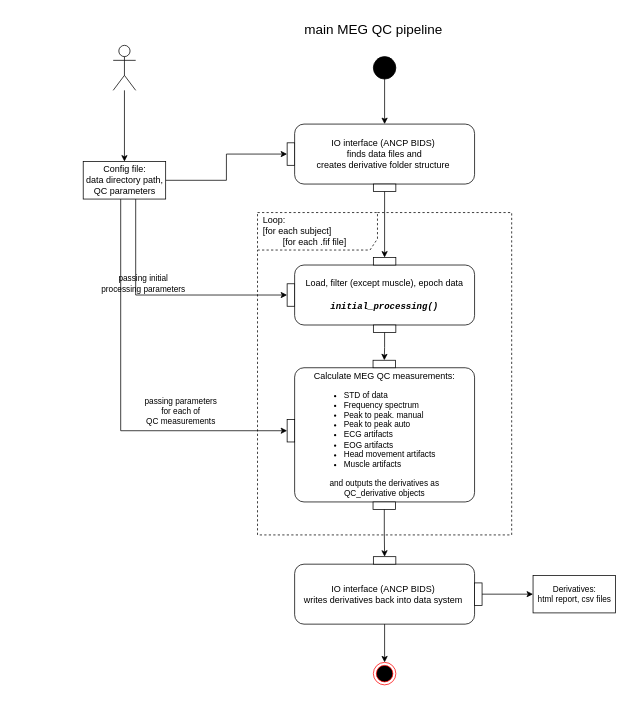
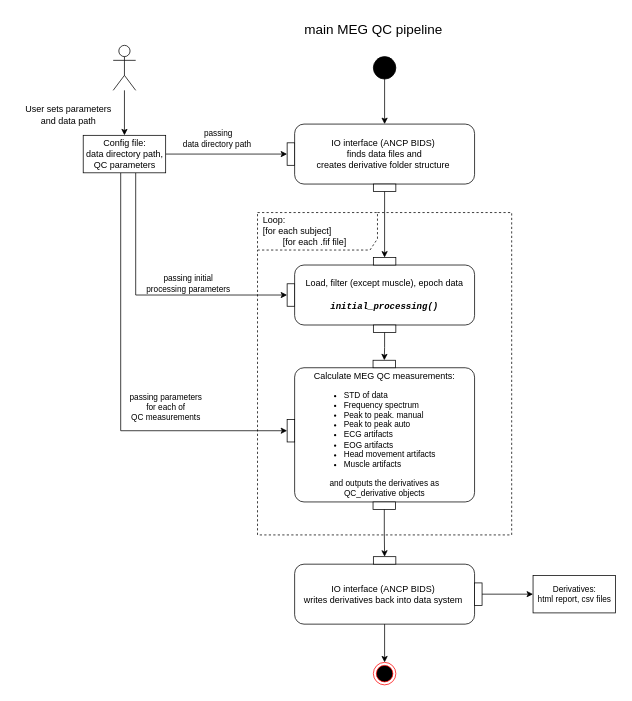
+ <mxCell id="9" value="User sets parameters &lt;br&gt;and data path" style="text;html=1;align=center;verticalAlign=middle;resizable=0;points=[];autosize=1;strokeColor=none;fillColor=none;" parent="1" vertex="1"><mxGeometry x="20" y="133" width="140" height="40" as="geometry" /></mxCell>
+ <mxCell id="33" value="passing&lt;br&gt;data directory path&amp;nbsp;" style="text;html=1;align=center;verticalAlign=middle;resizable=0;points=[];autosize=1;strokeColor=none;fillColor=none;fontSize=11;" parent="1" vertex="1"><mxGeometry x="230" y="165" width="120" height="40" as="geometry" /></mxCell>
- <mxCell id="8" value="Config file:&lt;br&gt;data directory path,&lt;br&gt;QC parameters" style="html=1;" parent="1" vertex="1"><mxGeometry x="110" y="215" width="110" height="50" as="geometry" /></mxCell>
+ <mxCell id="8" value="Config file:&lt;br&gt;data directory path,&lt;br&gt;QC parameters" style="html=1;" parent="1" vertex="1"><mxGeometry x="110" y="180" width="110" height="50" as="geometry" /></mxCell>
- <mxCell id="34" value="passing initial &lt;br&gt;processing parameters" style="text;html=1;align=center;verticalAlign=middle;resizable=0;points=[];autosize=1;strokeColor=none;fillColor=none;fontSize=11;" parent="1" vertex="1"><mxGeometry x="120" y="358" width="140" height="40" as="geometry" /></mxCell>
+ <mxCell id="34" value="passing initial &lt;br&gt;processing parameters" style="text;html=1;align=center;verticalAlign=middle;resizable=0;points=[];autosize=1;strokeColor=none;fillColor=none;fontSize=11;" parent="1" vertex="1"><mxGeometry x="180" y="358" width="140" height="40" as="geometry" /></mxCell>
- <mxCell id="35" value="passing parameters &lt;br&gt;for each of &lt;br&gt;QC measurements" style="text;html=1;align=center;verticalAlign=middle;resizable=0;points=[];autosize=1;strokeColor=none;fillColor=none;fontSize=11;" parent="1" vertex="1"><mxGeometry x="180" y="523" width="120" height="50" as="geometry" /></mxCell>
+ <mxCell id="35" value="passing parameters &lt;br&gt;for each of &lt;br&gt;QC measurements" style="text;html=1;align=center;verticalAlign=middle;resizable=0;points=[];autosize=1;strokeColor=none;fillColor=none;fontSize=11;" parent="1" vertex="1"><mxGeometry x="160" y="518" width="120" height="50" as="geometry" /></mxCell>
